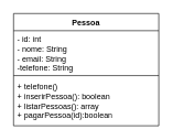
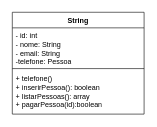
- <mxCell id="2" value="Pessoa" style="swimlane;fontStyle=1;align=center;verticalAlign=top;childLayout=stackLayout;horizontal=1;startSize=26;horizontalStack=0;resizeParent=1;resizeParentMax=0;resizeLast=0;collapsible=1;marginBottom=0;whiteSpace=wrap;html=1;" vertex="1" parent="1"><mxGeometry x="20" y="20" width="220" height="170" as="geometry" /></mxCell>
+ <mxCell id="2" value="String" style="swimlane;fontStyle=1;align=center;verticalAlign=top;childLayout=stackLayout;horizontal=1;startSize=26;horizontalStack=0;resizeParent=1;resizeParentMax=0;resizeLast=0;collapsible=1;marginBottom=0;whiteSpace=wrap;html=1;" vertex="1" parent="1"><mxGeometry x="20" y="20" width="220" height="170" as="geometry" /></mxCell>
- <mxCell id="3" value="- id: int&amp;nbsp;&lt;div&gt;- nome: String&lt;/div&gt;&lt;div&gt;- email: String&lt;/div&gt;&lt;div&gt;-telefone: String&lt;/div&gt;" style="text;strokeColor=none;fillColor=none;align=left;verticalAlign=top;spacingLeft=4;spacingRight=4;overflow=hidden;rotatable=0;points=[[0,0.5],[1,0.5]];portConstraint=eastwest;whiteSpace=wrap;html=1;" vertex="1" parent="2"><mxGeometry y="26" width="220" height="64" as="geometry" /></mxCell>
+ <mxCell id="3" value="- id: int&amp;nbsp;&lt;div&gt;- nome: String&lt;/div&gt;&lt;div&gt;- email: String&lt;/div&gt;&lt;div&gt;-telefone: Pessoa&lt;/div&gt;" style="text;strokeColor=none;fillColor=none;align=left;verticalAlign=top;spacingLeft=4;spacingRight=4;overflow=hidden;rotatable=0;points=[[0,0.5],[1,0.5]];portConstraint=eastwest;whiteSpace=wrap;html=1;" vertex="1" parent="2"><mxGeometry y="26" width="220" height="64" as="geometry" /></mxCell>
